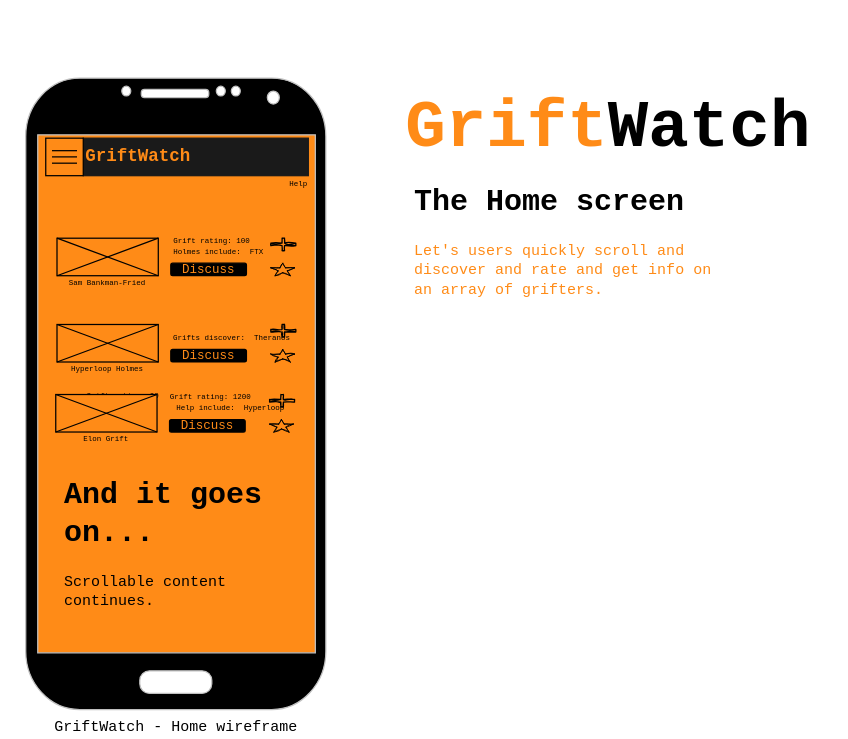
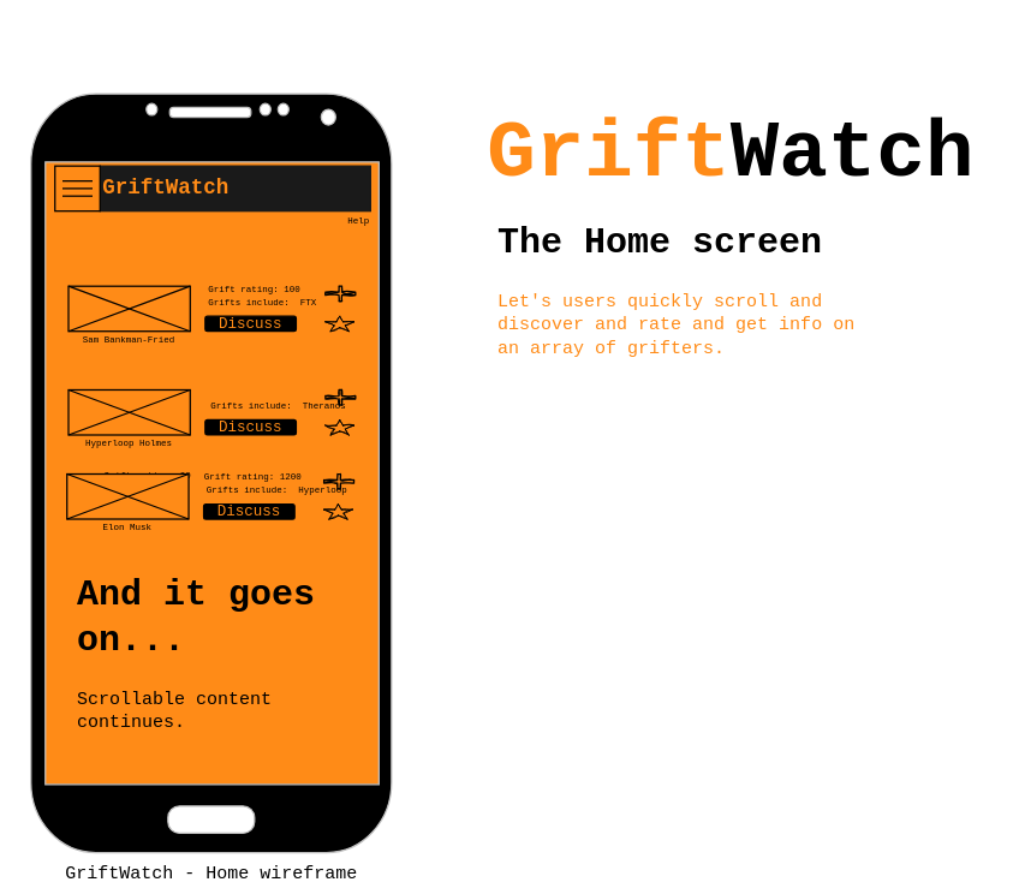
- <mxCell id="21" value="&lt;font style=&quot;font-size: 6px;&quot;&gt;Holmes include:&amp;nbsp; FTX&lt;/font&gt;" style="text;html=1;strokeColor=none;fillColor=none;align=center;verticalAlign=middle;whiteSpace=wrap;rounded=0;shadow=0;fontFamily=Courier New;" vertex="1" parent="14"><mxGeometry x="90" y="9" width="78.5" height="10.12" as="geometry" /></mxCell>
+ <mxCell id="21" value="&lt;font style=&quot;font-size: 6px;&quot;&gt;Grifts include:&amp;nbsp; FTX&lt;/font&gt;" style="text;html=1;strokeColor=none;fillColor=none;align=center;verticalAlign=middle;whiteSpace=wrap;rounded=0;shadow=0;fontFamily=Courier New;" vertex="1" parent="14"><mxGeometry x="90" y="9" width="78.5" height="10.12" as="geometry" /></mxCell>
- <mxCell id="33" value="&lt;font style=&quot;font-size: 6px;&quot;&gt;Grifts discover:&amp;nbsp; Theranos&lt;/font&gt;" style="text;html=1;strokeColor=none;fillColor=none;align=center;verticalAlign=middle;whiteSpace=wrap;rounded=0;shadow=0;fontFamily=Courier New;" vertex="1" parent="26"><mxGeometry x="90" y="9" width="100" height="10.12" as="geometry" /></mxCell>
+ <mxCell id="33" value="&lt;font style=&quot;font-size: 6px;&quot;&gt;Grifts include:&amp;nbsp; Theranos&lt;/font&gt;" style="text;html=1;strokeColor=none;fillColor=none;align=center;verticalAlign=middle;whiteSpace=wrap;rounded=0;shadow=0;fontFamily=Courier New;" vertex="1" parent="26"><mxGeometry x="90" y="9" width="100" height="10.12" as="geometry" /></mxCell>
- <mxCell id="46" value="&lt;font style=&quot;font-size: 6px;&quot;&gt;Help include:&amp;nbsp; Hyperloop&lt;/font&gt;" style="text;html=1;strokeColor=none;fillColor=none;align=center;verticalAlign=middle;whiteSpace=wrap;rounded=0;shadow=0;fontFamily=Courier New;" vertex="1" parent="38"><mxGeometry x="90" y="9" width="100" height="10.12" as="geometry" /></mxCell>
+ <mxCell id="46" value="&lt;font style=&quot;font-size: 6px;&quot;&gt;Grifts include:&amp;nbsp; Hyperloop&lt;/font&gt;" style="text;html=1;strokeColor=none;fillColor=none;align=center;verticalAlign=middle;whiteSpace=wrap;rounded=0;shadow=0;fontFamily=Courier New;" vertex="1" parent="38"><mxGeometry x="90" y="9" width="100" height="10.12" as="geometry" /></mxCell>
- <mxCell id="44" value="&lt;font style=&quot;font-size: 6px;&quot;&gt;Elon Grift&lt;/font&gt;" style="text;html=1;strokeColor=none;fillColor=none;align=center;verticalAlign=middle;whiteSpace=wrap;rounded=0;shadow=0;fontFamily=Courier New;" vertex="1" parent="38"><mxGeometry x="5" y="34" width="71" height="10" as="geometry" /></mxCell>
+ <mxCell id="44" value="&lt;font style=&quot;font-size: 6px;&quot;&gt;Elon Musk&lt;/font&gt;" style="text;html=1;strokeColor=none;fillColor=none;align=center;verticalAlign=middle;whiteSpace=wrap;rounded=0;shadow=0;fontFamily=Courier New;" vertex="1" parent="38"><mxGeometry x="5" y="34" width="71" height="10" as="geometry" /></mxCell>
